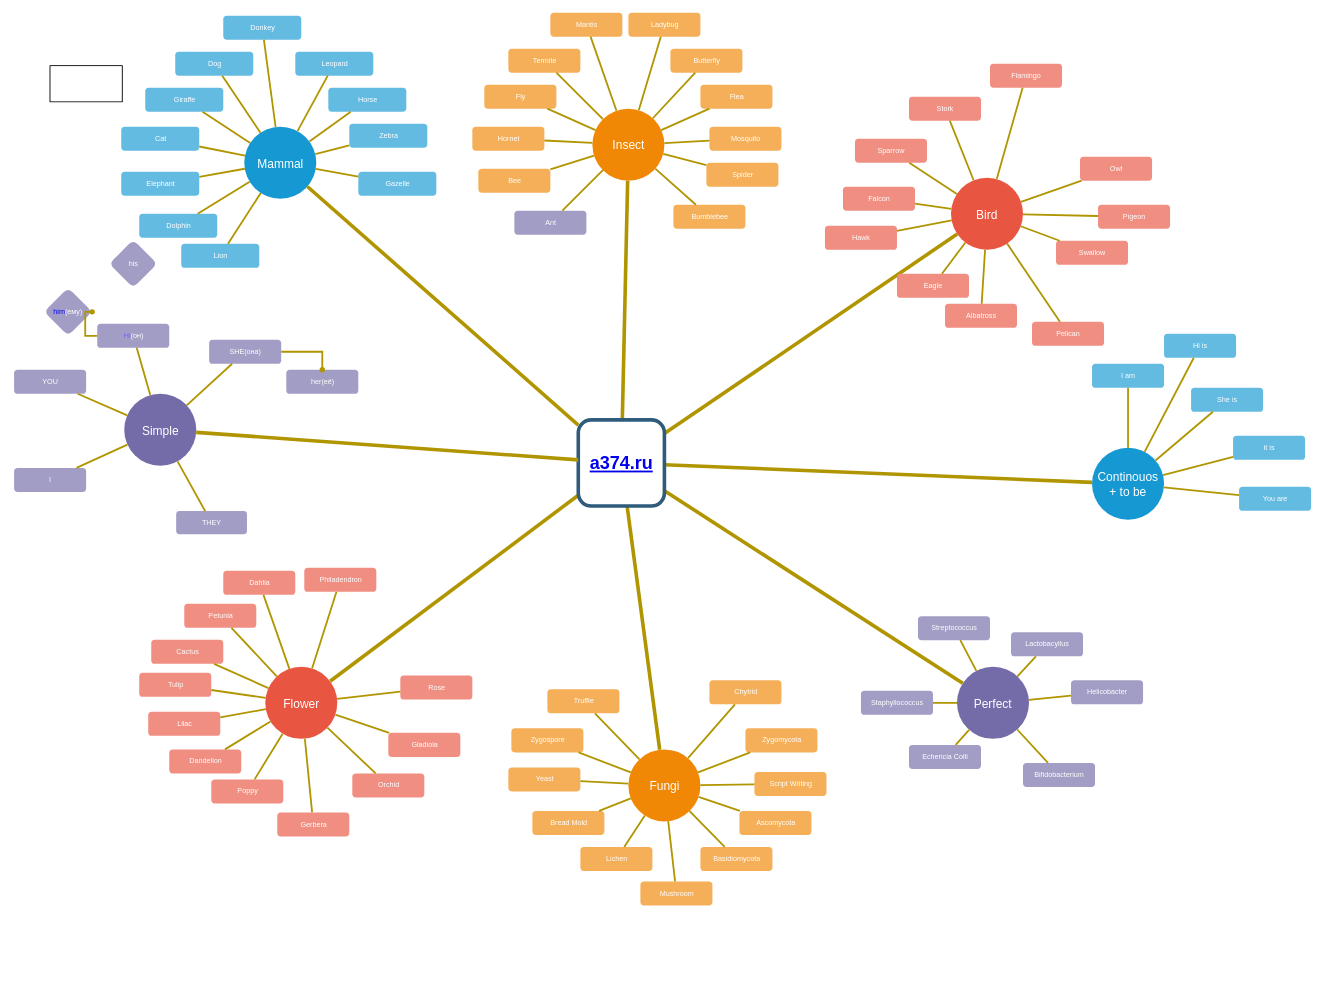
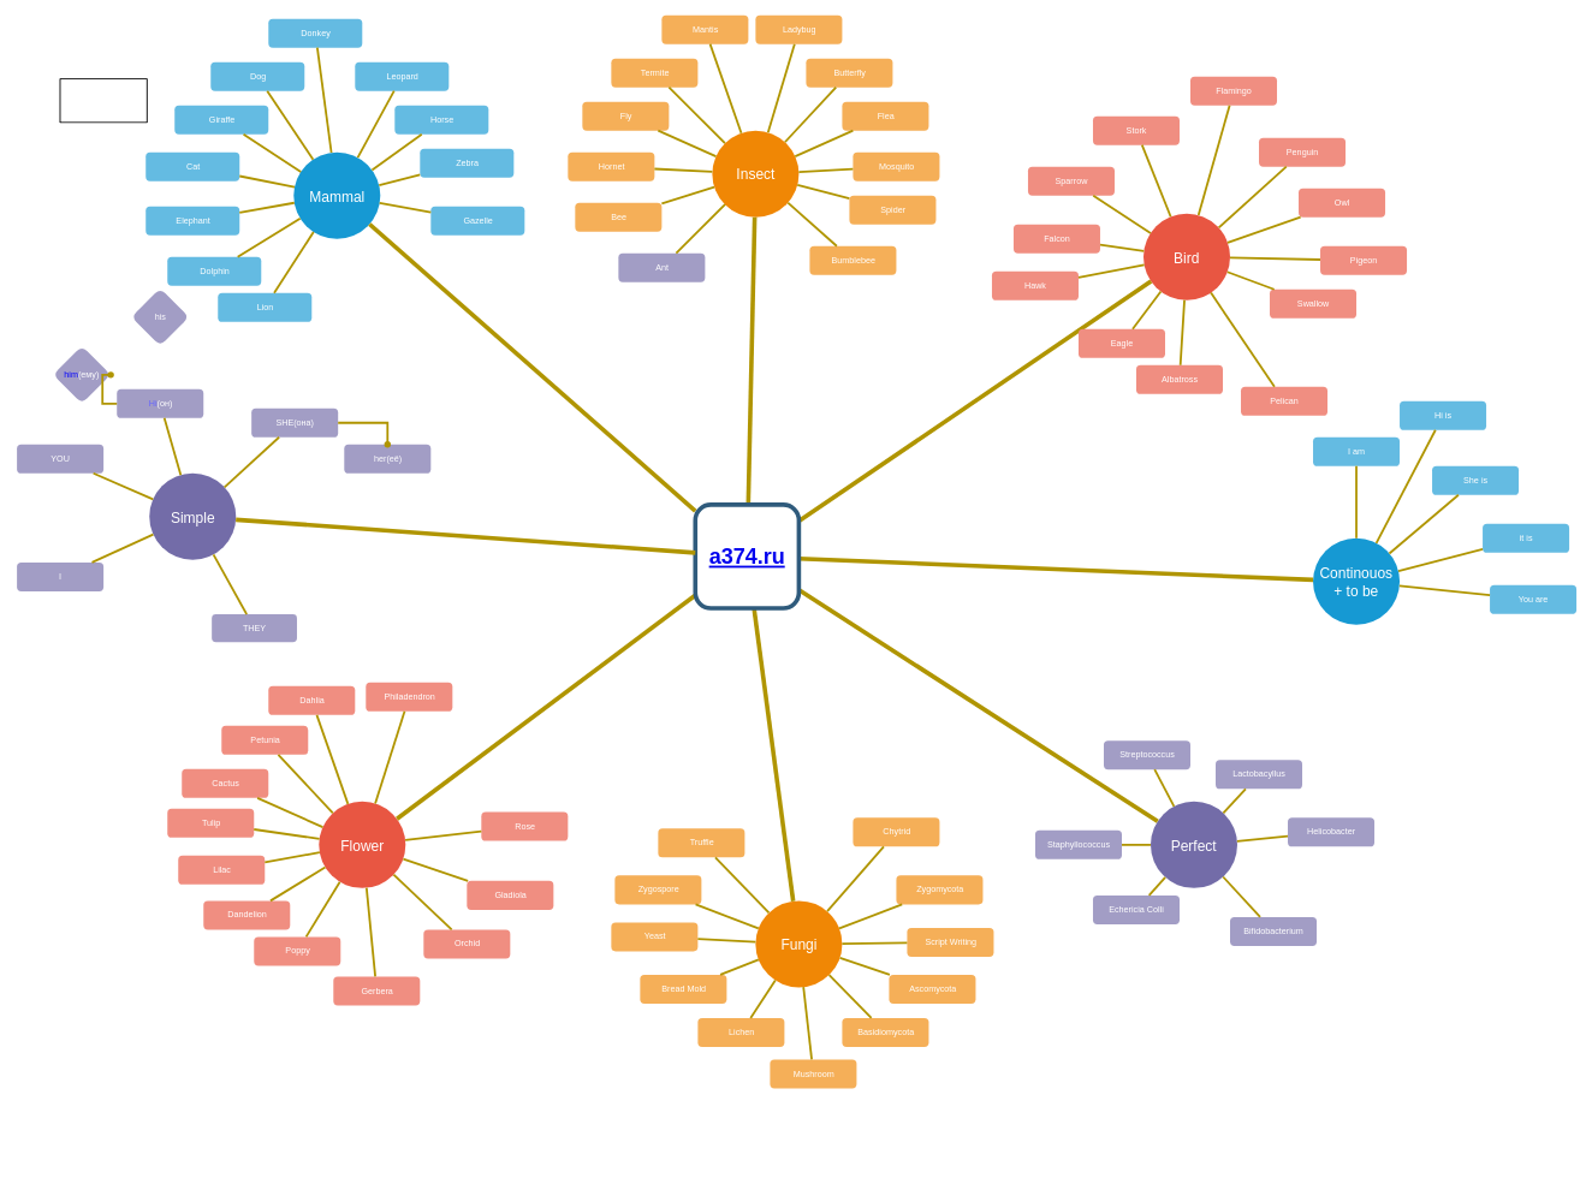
+ <mxCell id="70" value="Penguin" style="rounded=1;fillColor=#f08e81;strokeColor=none;strokeWidth=3;shadow=0;html=1;fontColor=#FFFFFF;" parent="2" vertex="1"><mxGeometry x="1724" y="170" width="120" height="40" as="geometry" /></mxCell>
+ <mxCell id="81" value="" style="edgeStyle=none;endArrow=none;strokeWidth=3;html=1;fillColor=#e3c800;strokeColor=#B09500;" parent="2" source="5" target="70" edge="1"><mxGeometry x="-106" y="25" width="100" height="100" as="geometry"><mxPoint x="-106" y="125" as="sourcePoint" /><mxPoint x="-6" y="25" as="targetPoint" /></mxGeometry></mxCell>
